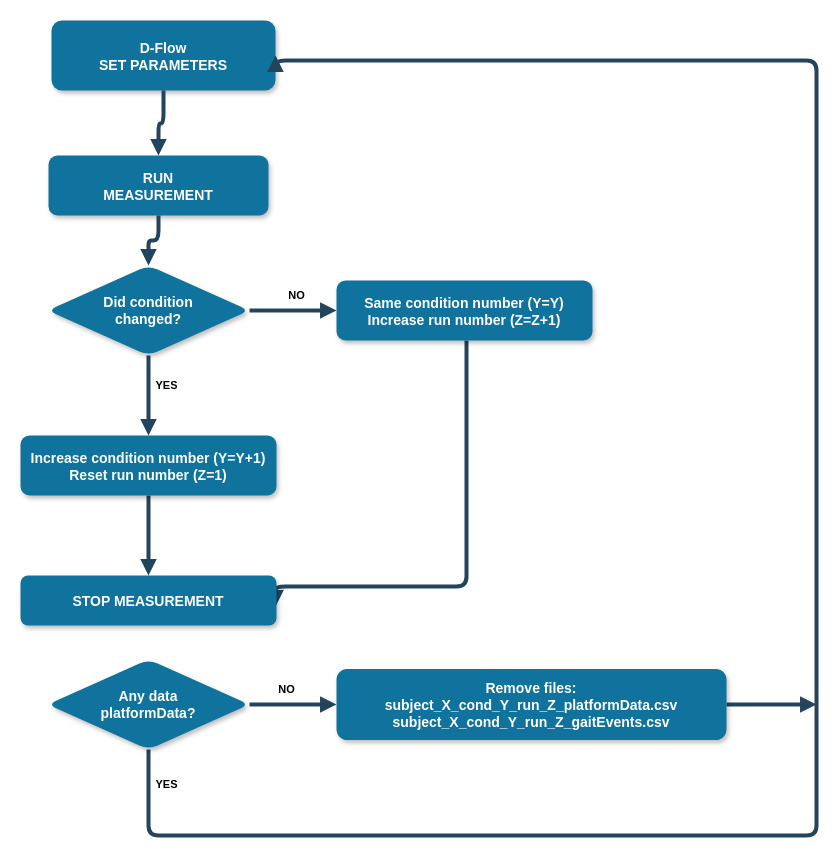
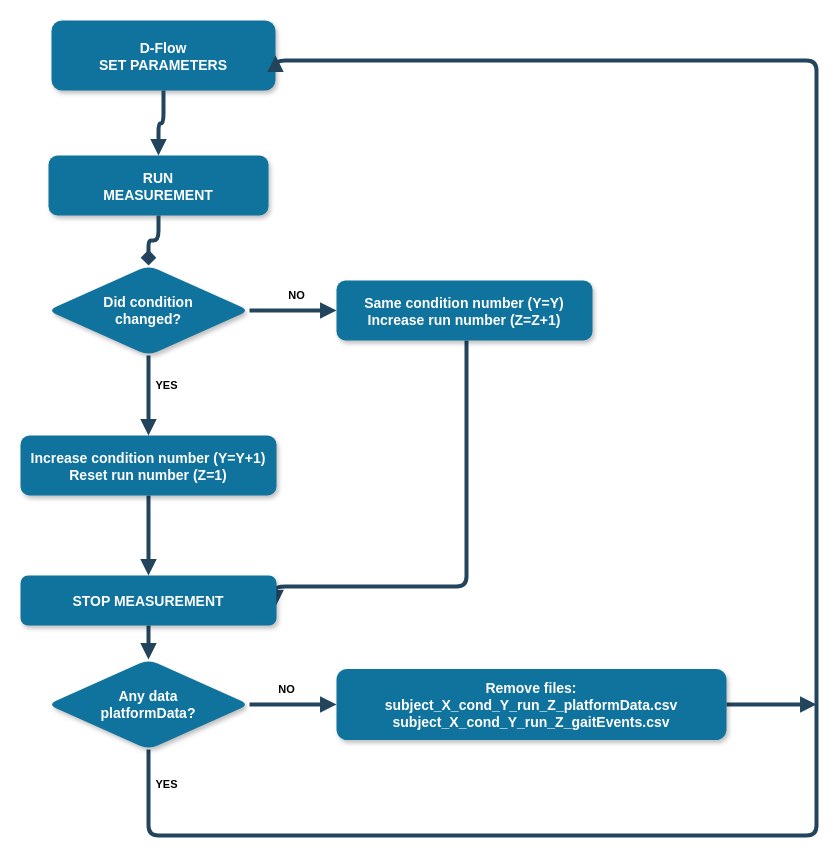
- <mxCell id="5" value="" style="edgeStyle=elbowEdgeStyle;elbow=vertical;strokeWidth=4;endArrow=block;endFill=1;fontStyle=1;strokeColor=#23445D;exitX=0.5;exitY=1;exitDx=0;exitDy=0;entryX=0.5;entryY=0;entryDx=0;entryDy=0;" edge="1" parent="1" source="3" target="8"><mxGeometry x="190" y="300" width="100" height="100" as="geometry"><mxPoint x="256" y="225" as="sourcePoint" /><mxPoint x="148" y="275" as="targetPoint" /></mxGeometry></mxCell>
+ <mxCell id="5" value="" style="edgeStyle=elbowEdgeStyle;elbow=vertical;strokeWidth=4;endArrow=diamond;endFill=1;fontStyle=1;strokeColor=#23445D;exitX=0.5;exitY=1;exitDx=0;exitDy=0;entryX=0.5;entryY=0;entryDx=0;entryDy=0;" edge="1" parent="1" source="3" target="8"><mxGeometry x="190" y="300" width="100" height="100" as="geometry"><mxPoint x="256" y="225" as="sourcePoint" /><mxPoint x="148" y="275" as="targetPoint" /></mxGeometry></mxCell>
+ <mxCell id="13" style="edgeStyle=orthogonalEdgeStyle;rounded=1;orthogonalLoop=1;jettySize=auto;html=1;exitX=0.5;exitY=1;exitDx=0;exitDy=0;fontSize=11;fontColor=#000000;fontStyle=1;strokeColor=#23445D;strokeWidth=4;endFill=1;endArrow=block;" edge="1" parent="1" source="14" target="17"><mxGeometry relative="1" as="geometry" /></mxCell>
